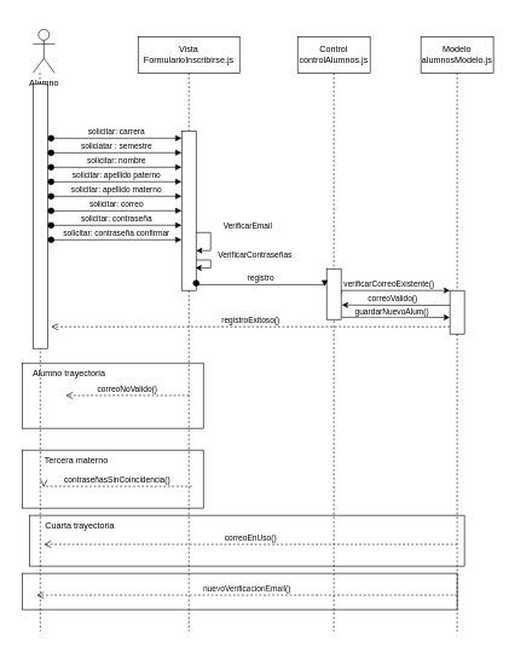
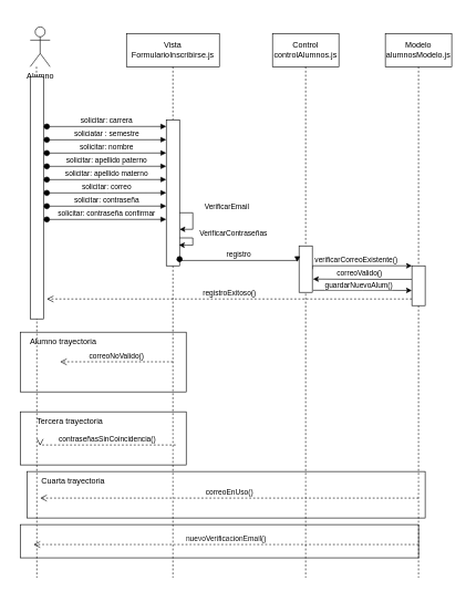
- <mxCell id="36" value="Tercera materno" style="text;html=1;align=center;verticalAlign=middle;whiteSpace=wrap;rounded=0;" vertex="1" parent="1"><mxGeometry x="20" y="620" width="170" height="30" as="geometry" /></mxCell>
+ <mxCell id="36" value="Tercera trayectoria" style="text;html=1;align=center;verticalAlign=middle;whiteSpace=wrap;rounded=0;" vertex="1" parent="1"><mxGeometry x="20" y="620" width="170" height="30" as="geometry" /></mxCell>
